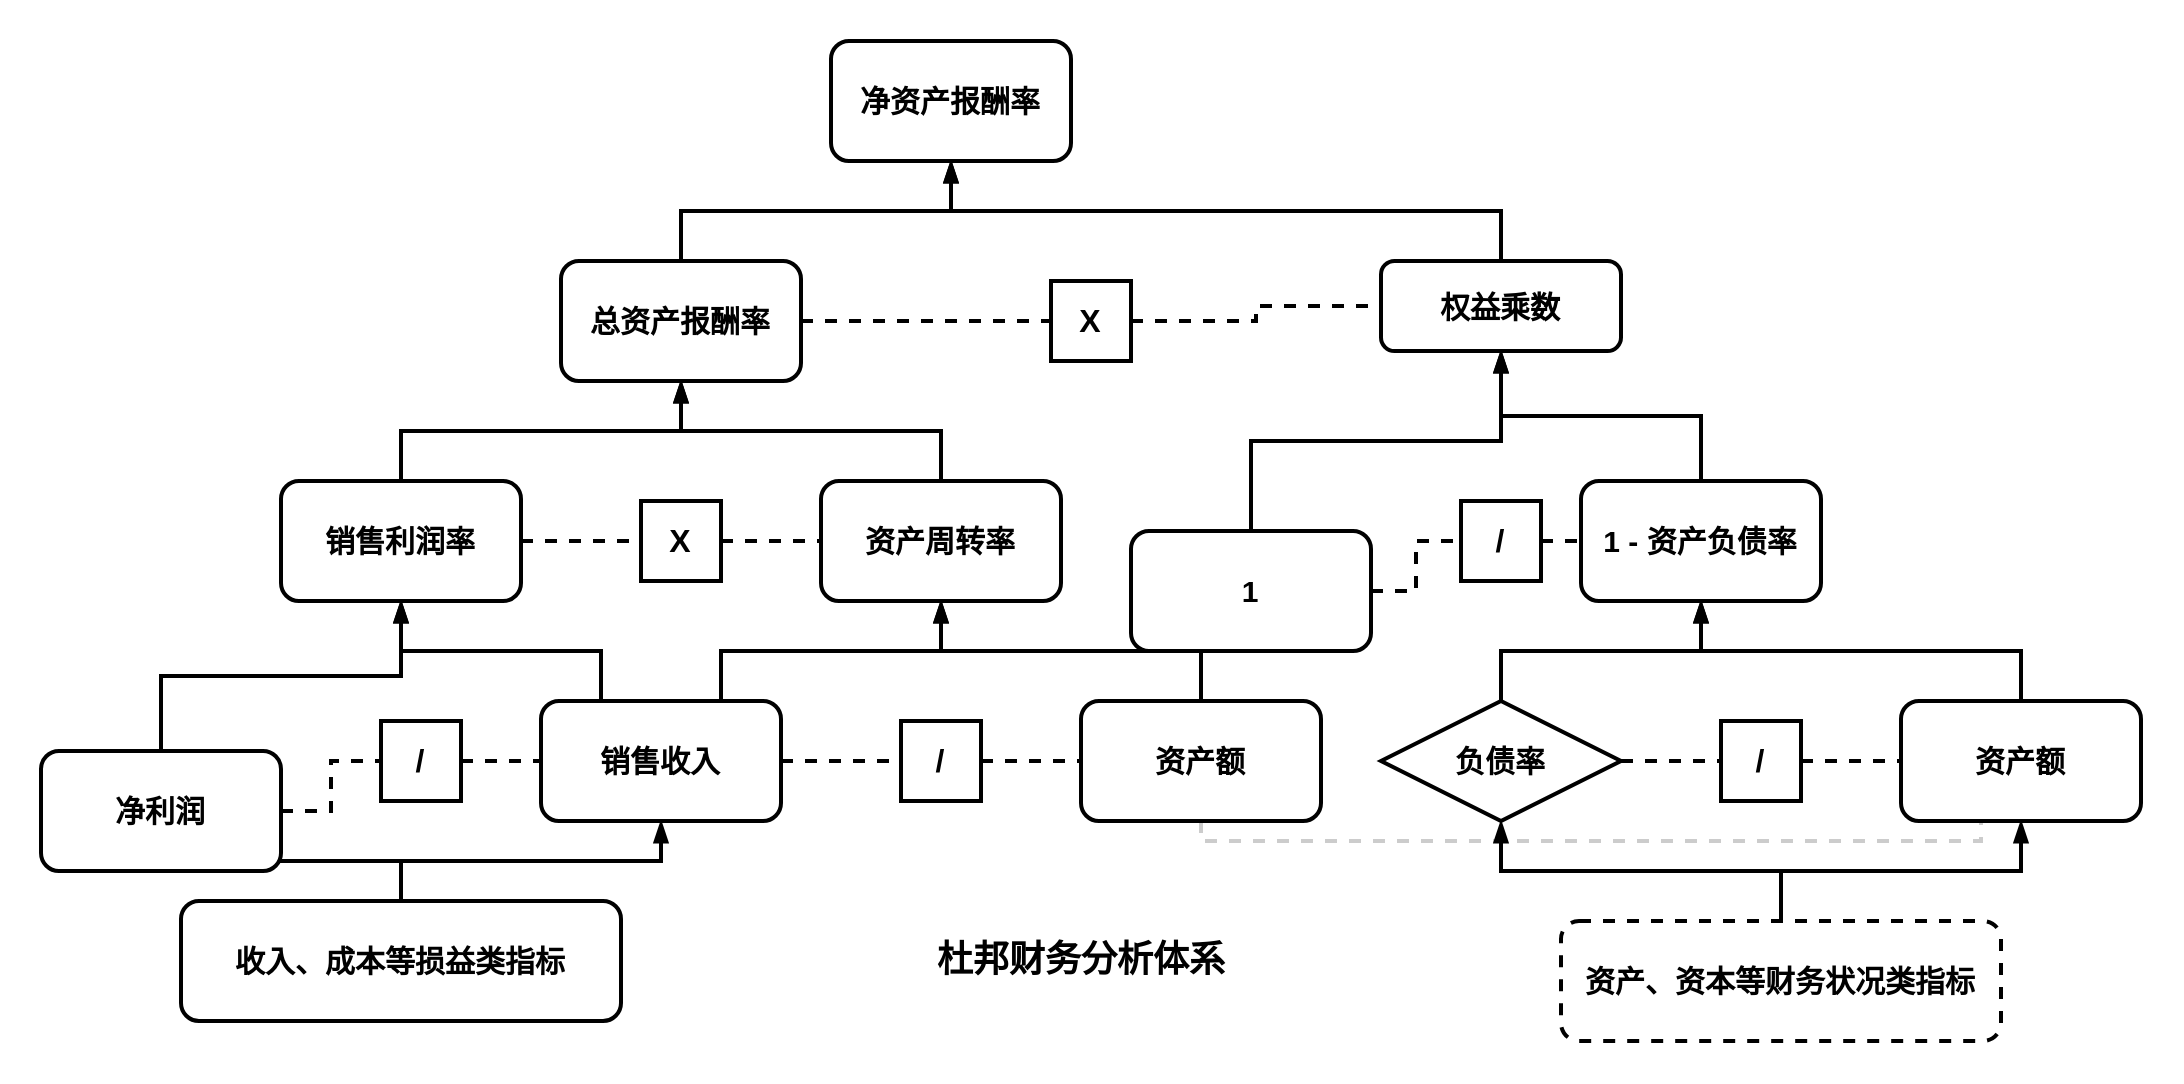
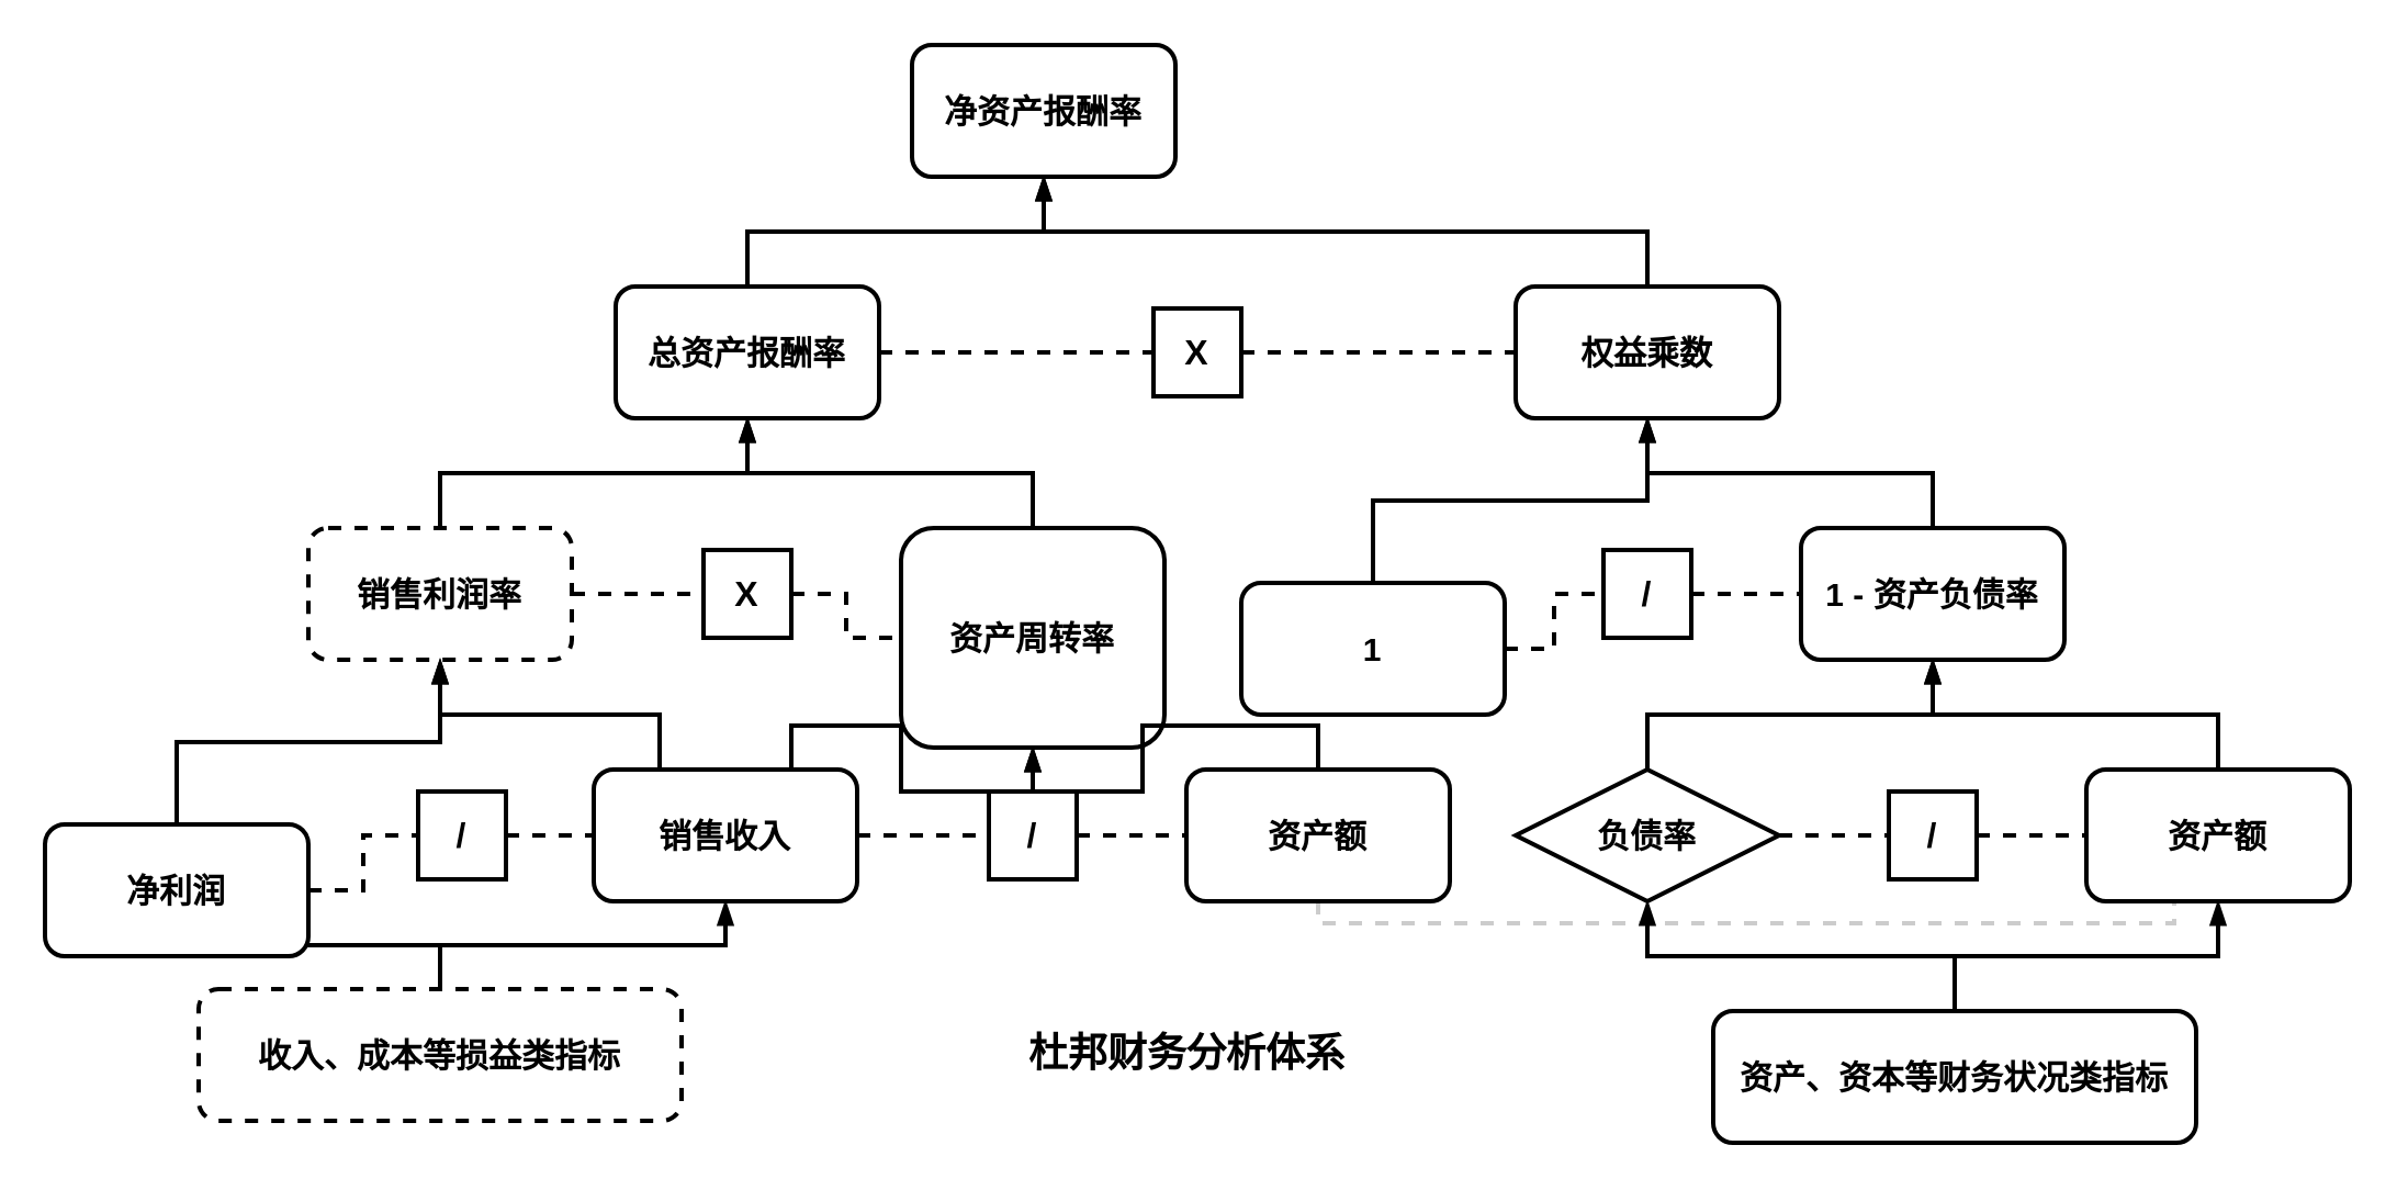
- <mxCell id="29" value="权益乘数" style="rounded=1;whiteSpace=wrap;html=1;fontStyle=1;strokeWidth=2;fontSize=15;" vertex="1" parent="1"><mxGeometry x="690" y="130" width="120" height="45" as="geometry" /></mxCell>
+ <mxCell id="29" value="权益乘数" style="rounded=1;whiteSpace=wrap;html=1;fontStyle=1;strokeWidth=2;fontSize=15;" vertex="1" parent="1"><mxGeometry x="690" y="130" width="120" height="60" as="geometry" /></mxCell>
- <mxCell id="9" value="销售利润率" style="rounded=1;whiteSpace=wrap;html=1;fontStyle=1;strokeWidth=2;fontSize=15;" vertex="1" parent="1"><mxGeometry y="240" width="120" height="60" as="geometry" x="140" /></mxCell>
+ <mxCell id="9" value="销售利润率" style="rounded=1;whiteSpace=wrap;html=1;fontStyle=1;strokeWidth=2;fontSize=15;dashed=1;" vertex="1" parent="1"><mxGeometry y="240" width="120" height="60" as="geometry" x="140" /></mxCell>
- <mxCell id="11" value="资产周转率" style="rounded=1;whiteSpace=wrap;html=1;fontStyle=1;strokeWidth=2;fontSize=15;" vertex="1" parent="1"><mxGeometry x="410" y="240" width="120" height="60" as="geometry" /></mxCell>
+ <mxCell id="11" value="资产周转率" style="rounded=1;whiteSpace=wrap;html=1;fontStyle=1;strokeWidth=2;fontSize=15;" vertex="1" parent="1"><mxGeometry x="410" y="240" width="120" height="100" as="geometry" /></mxCell>
- <mxCell id="16" value="1 - 资产负债率" style="rounded=1;whiteSpace=wrap;html=1;fontStyle=1;strokeWidth=2;fontSize=15;" vertex="1" parent="1"><mxGeometry x="790" y="240" width="120" height="60" as="geometry" /></mxCell>
+ <mxCell id="16" value="1 - 资产负债率" style="rounded=1;whiteSpace=wrap;html=1;fontStyle=1;strokeWidth=2;fontSize=15;" vertex="1" parent="1"><mxGeometry x="820" y="240" width="120" height="60" as="geometry" /></mxCell>
- <mxCell id="27" value="收入、成本等损益类指标" style="rounded=1;whiteSpace=wrap;html=1;fontStyle=1;strokeWidth=2;fontSize=15;" vertex="1" parent="1"><mxGeometry x="90" y="450" width="220" height="60" as="geometry" /></mxCell>
+ <mxCell id="27" value="收入、成本等损益类指标" style="rounded=1;whiteSpace=wrap;html=1;fontStyle=1;strokeWidth=2;fontSize=15;dashed=1;" vertex="1" parent="1"><mxGeometry x="90" y="450" width="220" height="60" as="geometry" /></mxCell>
- <mxCell id="24" value="资产、资本等财务状况类指标" style="rounded=1;whiteSpace=wrap;html=1;fontStyle=1;strokeWidth=2;fontSize=15;dashed=1;" vertex="1" parent="1"><mxGeometry x="780" y="460" width="220" height="60" as="geometry" /></mxCell>
+ <mxCell id="24" value="资产、资本等财务状况类指标" style="rounded=1;whiteSpace=wrap;html=1;fontStyle=1;strokeWidth=2;fontSize=15;" vertex="1" parent="1"><mxGeometry x="780" y="460" width="220" height="60" as="geometry" /></mxCell>
